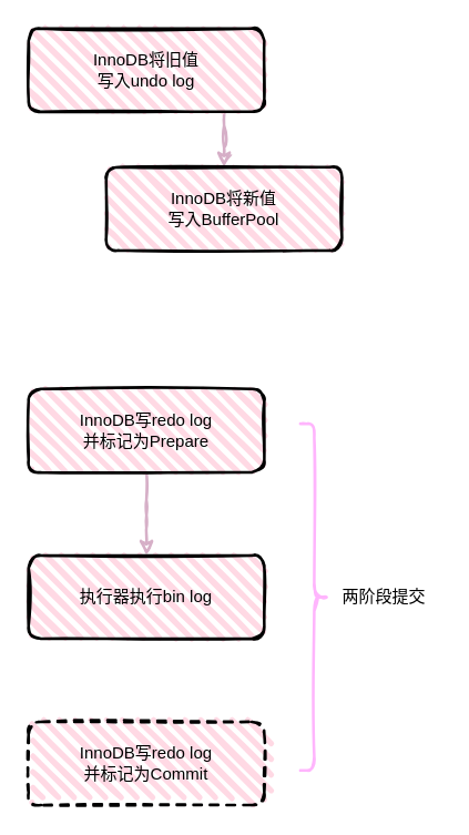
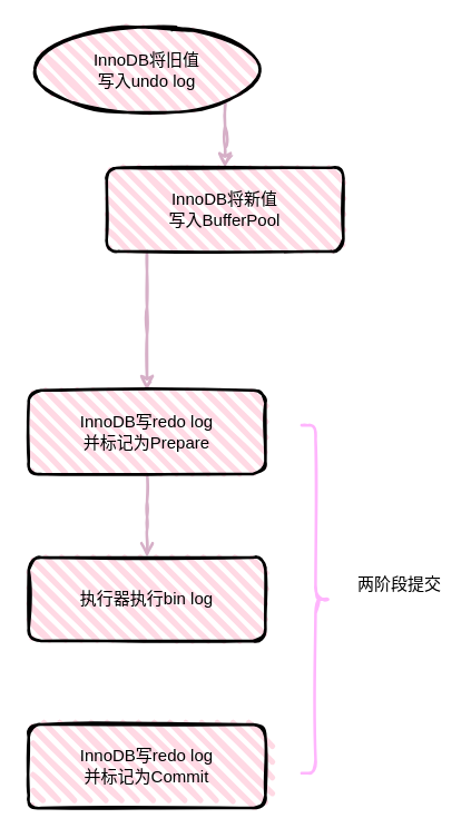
- <mxCell id="3" value="InnoDB将旧值&lt;br&gt;写入undo log" style="rounded=1;whiteSpace=wrap;html=1;strokeWidth=2;fillWeight=4;hachureGap=8;hachureAngle=45;fillColor=#FFD9E4;sketch=1;" vertex="1" parent="1"><mxGeometry x="20" y="20" width="170" height="60" as="geometry" /></mxCell>
+ <mxCell id="3" value="InnoDB将旧值&lt;br&gt;写入undo log" style="ellipse;whiteSpace=wrap;html=1;strokeWidth=2;fillWeight=4;hachureGap=8;hachureAngle=45;fillColor=#FFD9E4;sketch=1;" vertex="1" parent="1"><mxGeometry x="20" y="20" width="170" height="60" as="geometry" /></mxCell>
+ <mxCell id="4" style="edgeStyle=elbowEdgeStyle;rounded=1;orthogonalLoop=1;jettySize=auto;html=1;entryX=0.5;entryY=0;entryDx=0;entryDy=0;strokeColor=#D6AFC7;strokeWidth=2;sketch=1;" edge="1" parent="1" source="5" target="7"><mxGeometry relative="1" as="geometry" /></mxCell>
- <mxCell id="6" style="edgeStyle=elbowEdgeStyle;rounded=1;orthogonalLoop=1;jettySize=auto;html=1;exitX=0.5;exitY=1;exitDx=0;exitDy=0;entryX=0.5;entryY=0;entryDx=0;entryDy=0;strokeColor=#D6AFC7;strokeWidth=2;sketch=1;" edge="1" parent="1" source="7" target="8"><mxGeometry relative="1" as="geometry" /></mxCell>
+ <mxCell id="6" style="edgeStyle=elbowEdgeStyle;rounded=1;orthogonalLoop=1;jettySize=auto;html=1;exitX=0.5;exitY=1;exitDx=0;exitDy=0;entryX=0.5;entryY=0;entryDx=0;entryDy=0;strokeColor=#D6AFC7;strokeWidth=2;sketch=1;endArrow=open;" edge="1" parent="1" source="7" target="8"><mxGeometry relative="1" as="geometry" /></mxCell>
- <mxCell id="11" value="两阶段提交" style="text;html=1;resizable=0;autosize=1;align=center;verticalAlign=middle;points=[];fillColor=none;strokeColor=none;rounded=0;shadow=0;sketch=1;strokeWidth=2;" vertex="1" parent="1"><mxGeometry x="236" y="415" width="80" height="30" as="geometry" /></mxCell>
+ <mxCell id="11" value="两阶段提交" style="text;html=1;resizable=0;autosize=1;align=center;verticalAlign=middle;points=[];fillColor=none;strokeColor=none;rounded=0;shadow=0;sketch=1;strokeWidth=2;" vertex="1" parent="1"><mxGeometry x="246" y="405" width="80" height="30" as="geometry" /></mxCell>
- <mxCell id="9" value="InnoDB写redo log&lt;br&gt;并标记为Commit" style="rounded=1;whiteSpace=wrap;html=1;strokeWidth=2;fillWeight=4;hachureGap=8;hachureAngle=45;fillColor=#FFD9E4;sketch=1;dashed=1;" vertex="1" parent="1"><mxGeometry x="20" y="520" width="170" height="60" as="geometry" /></mxCell>
+ <mxCell id="9" value="InnoDB写redo log&lt;br&gt;并标记为Commit" style="rounded=1;whiteSpace=wrap;html=1;strokeWidth=2;fillWeight=4;hachureGap=8;hachureAngle=45;fillColor=#FFD9E4;sketch=1;" vertex="1" parent="1"><mxGeometry x="20" y="520" width="170" height="60" as="geometry" /></mxCell>
